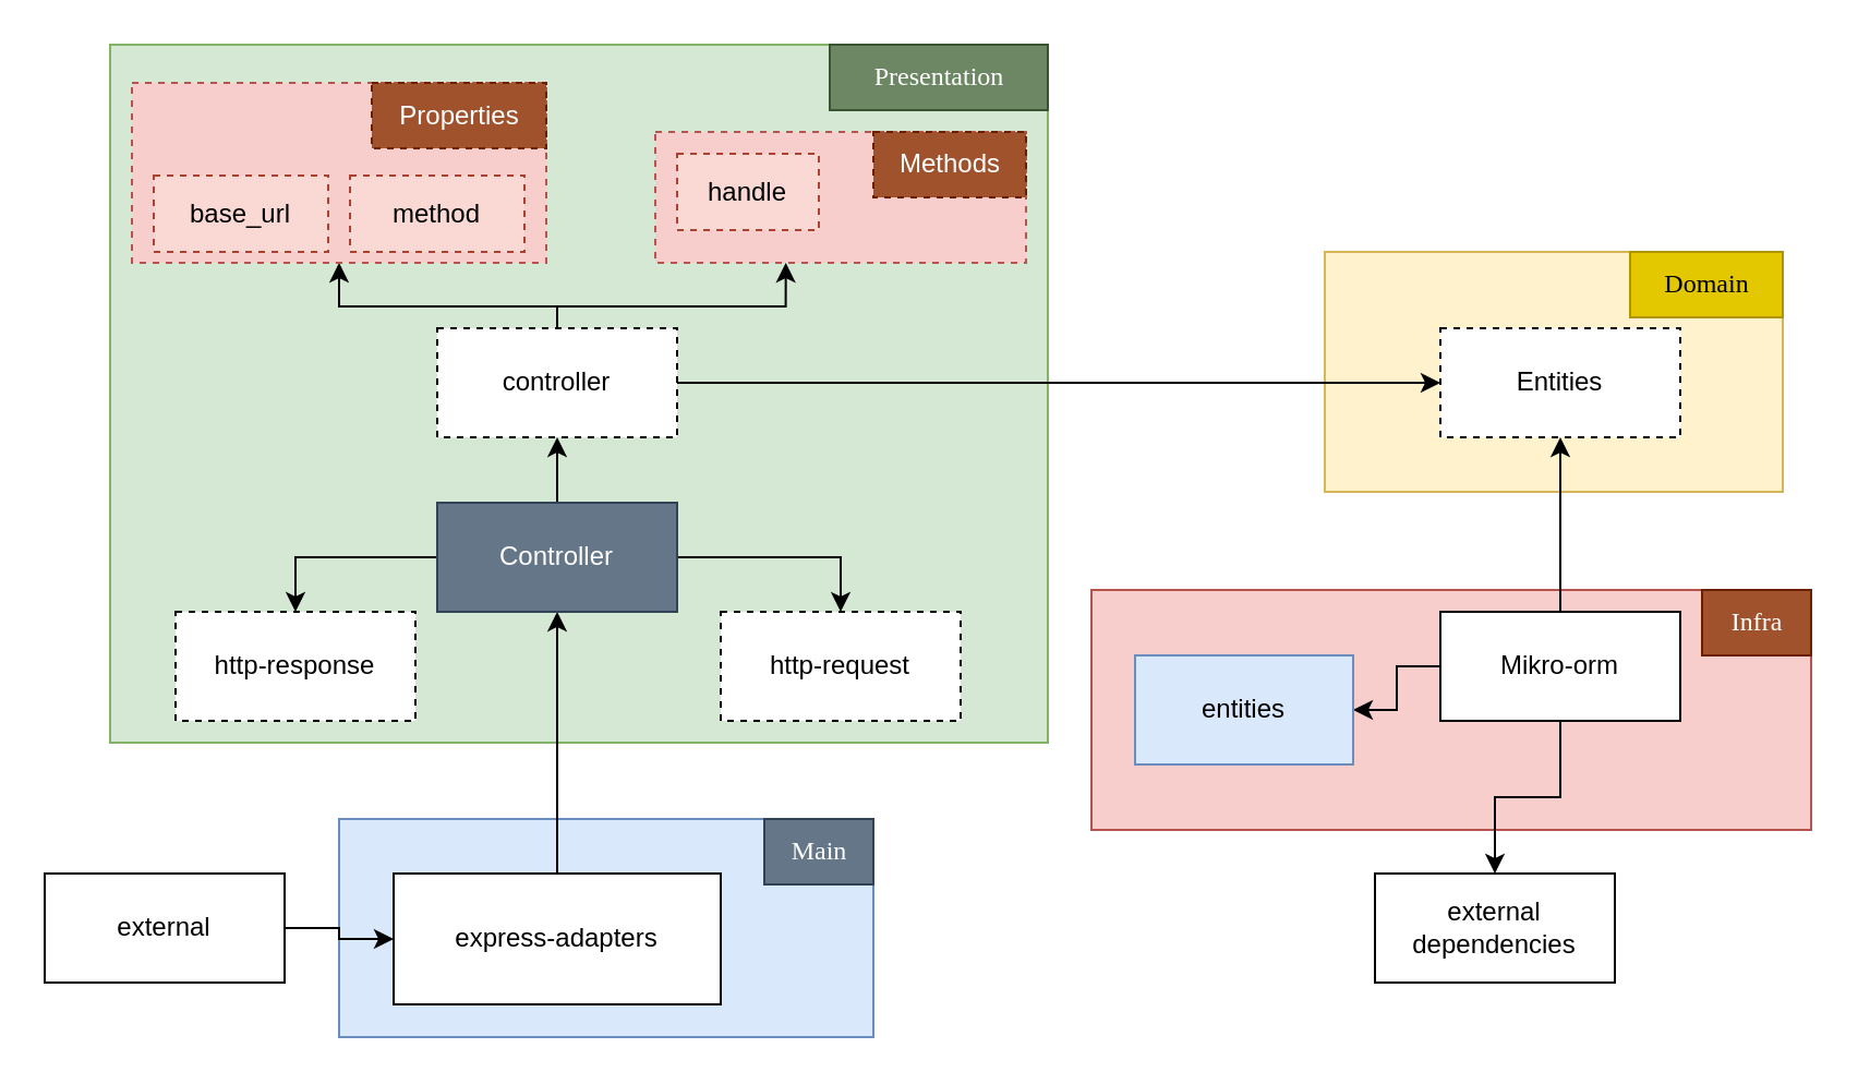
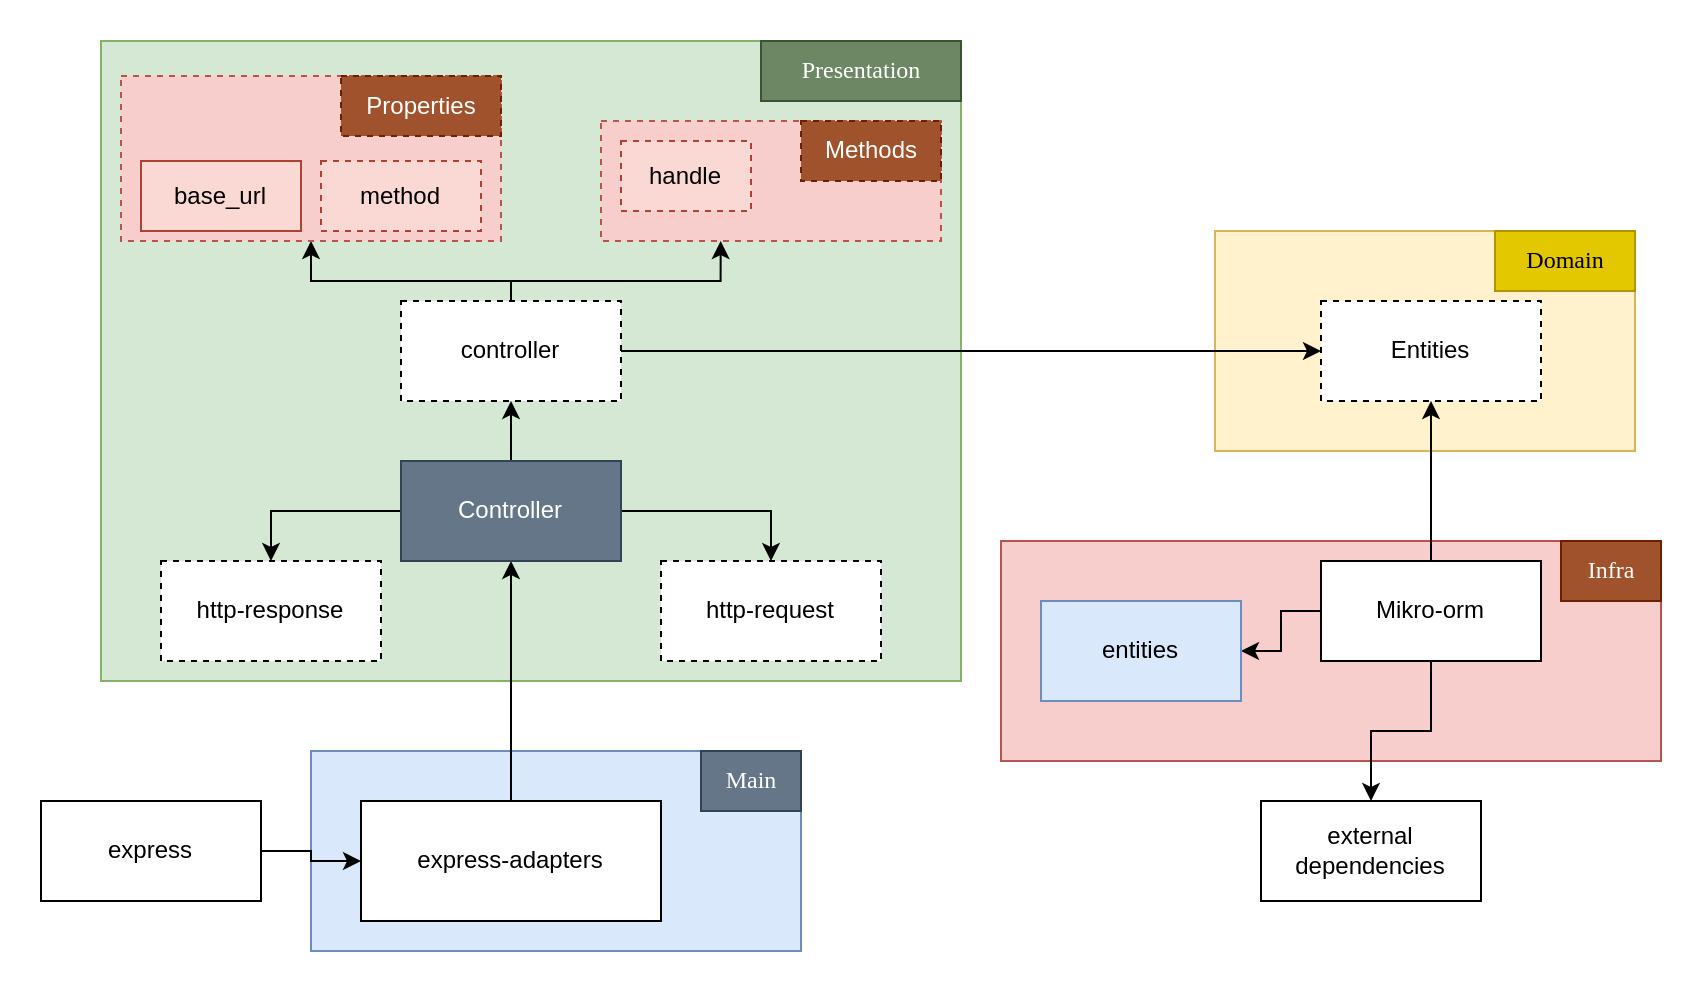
- <mxCell id="31" value="base_url" style="rounded=0;whiteSpace=wrap;html=1;fillColor=#fad9d5;strokeColor=#ae4132;dashed=1;" parent="1" vertex="1"><mxGeometry x="70" y="80" width="80" height="35" as="geometry" /></mxCell>
+ <mxCell id="31" value="base_url" style="rounded=0;whiteSpace=wrap;html=1;fillColor=#fad9d5;strokeColor=#ae4132;dashed=0;" parent="1" vertex="1"><mxGeometry x="70" y="80" width="80" height="35" as="geometry" /></mxCell>
- <mxCell id="12" value="external" style="rounded=0;whiteSpace=wrap;html=1;" parent="1" vertex="1"><mxGeometry x="20" y="400" width="110" height="50" as="geometry" /></mxCell>
+ <mxCell id="12" value="express" style="rounded=0;whiteSpace=wrap;html=1;" parent="1" vertex="1"><mxGeometry x="20" y="400" width="110" height="50" as="geometry" /></mxCell>
